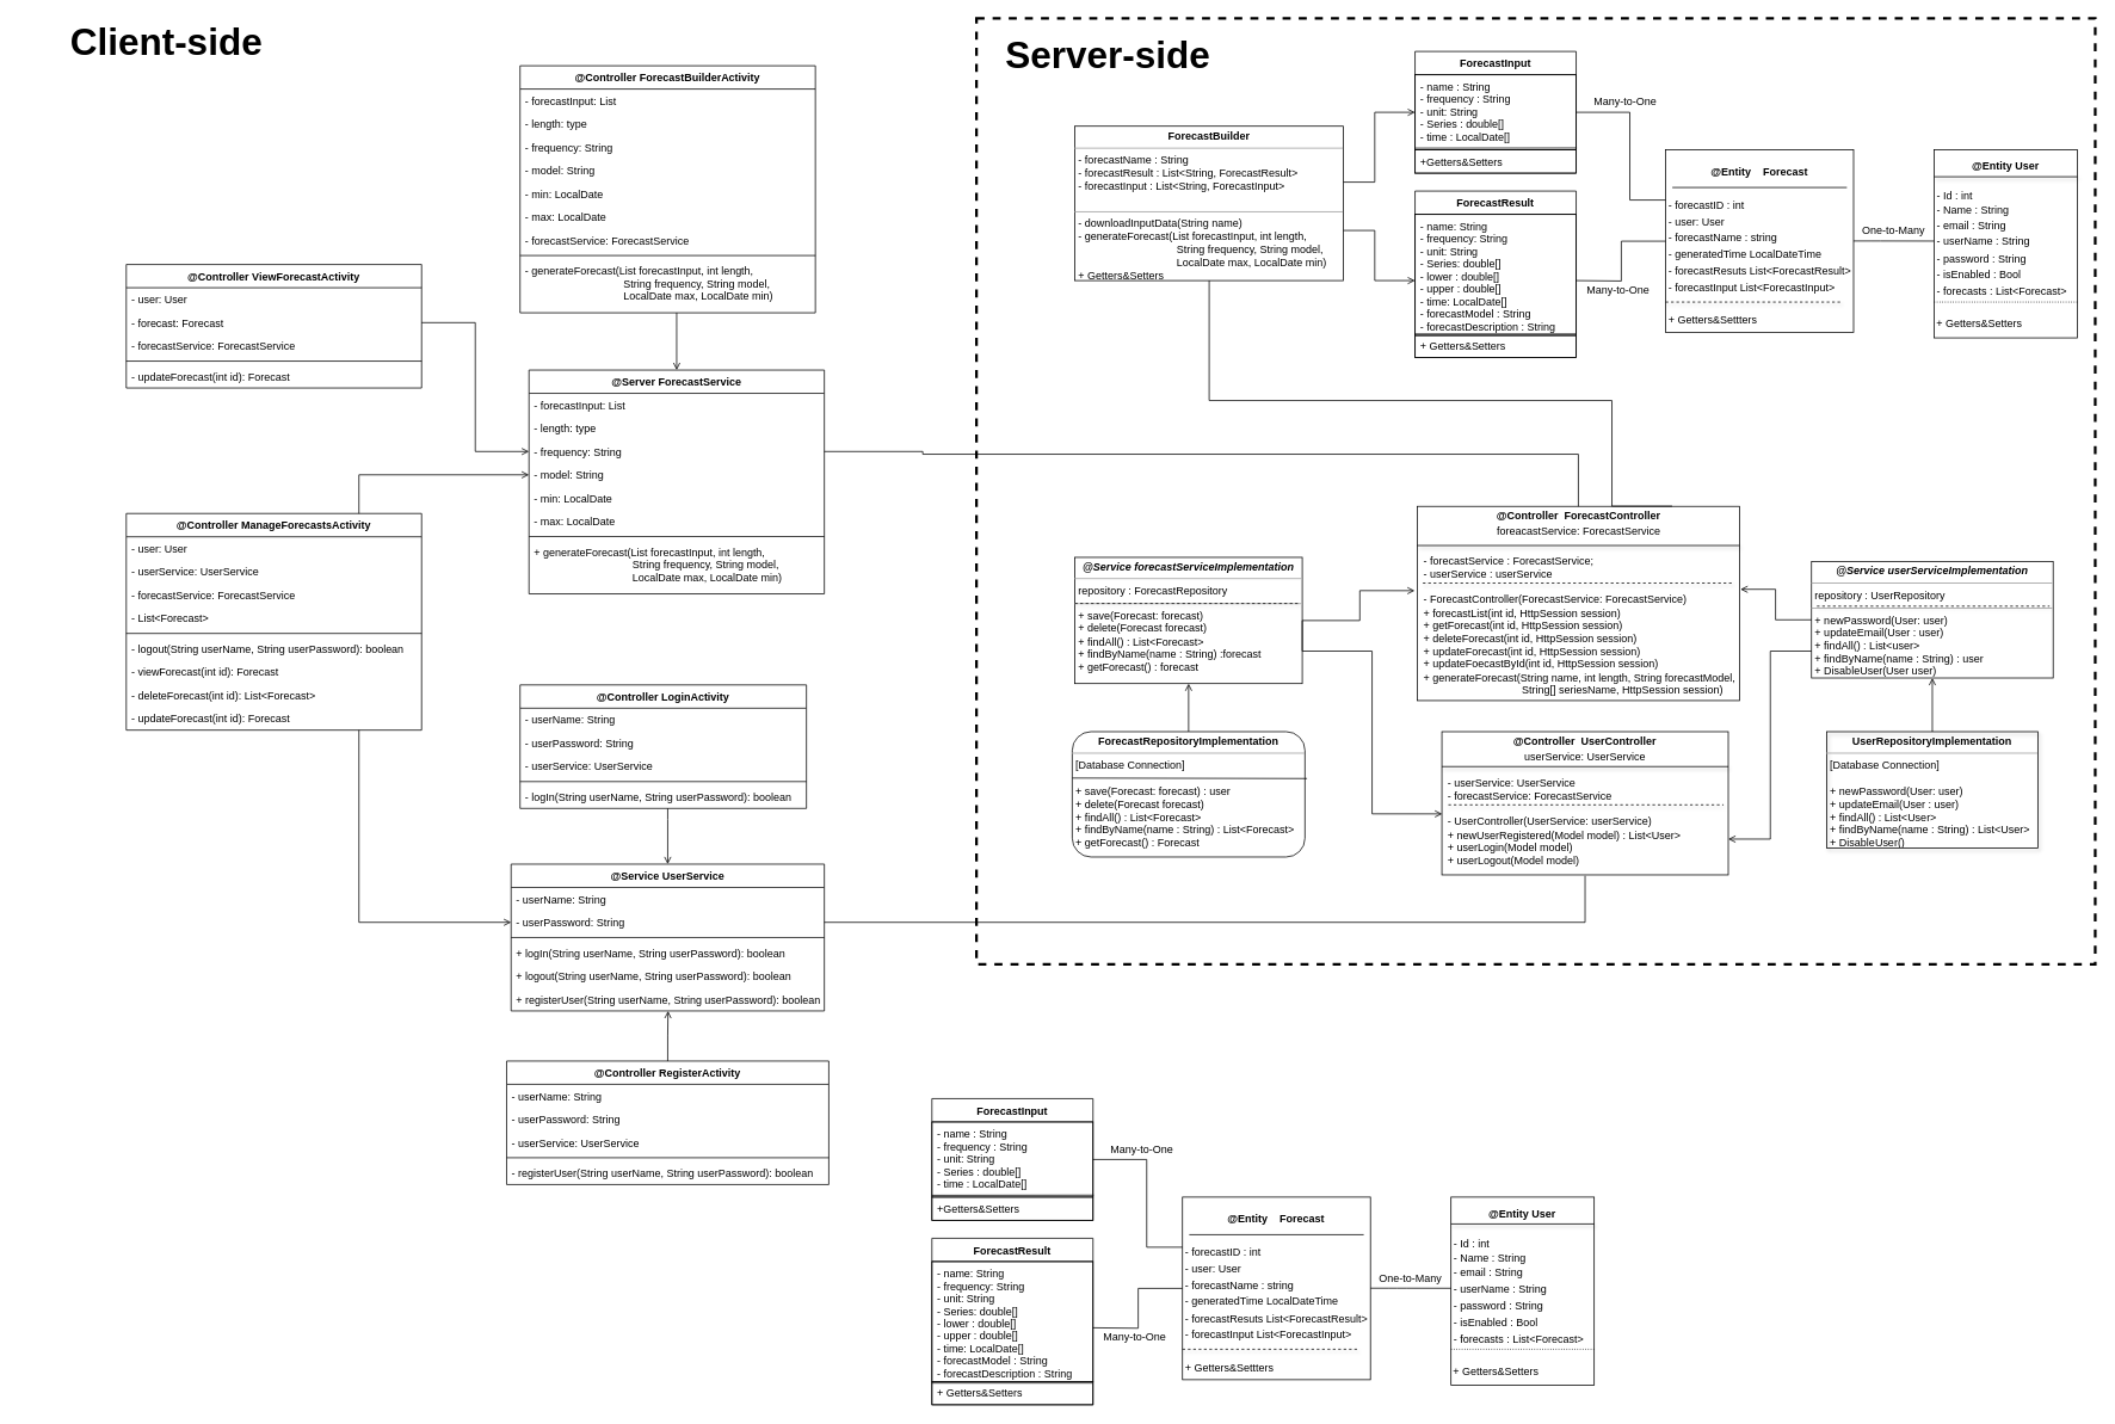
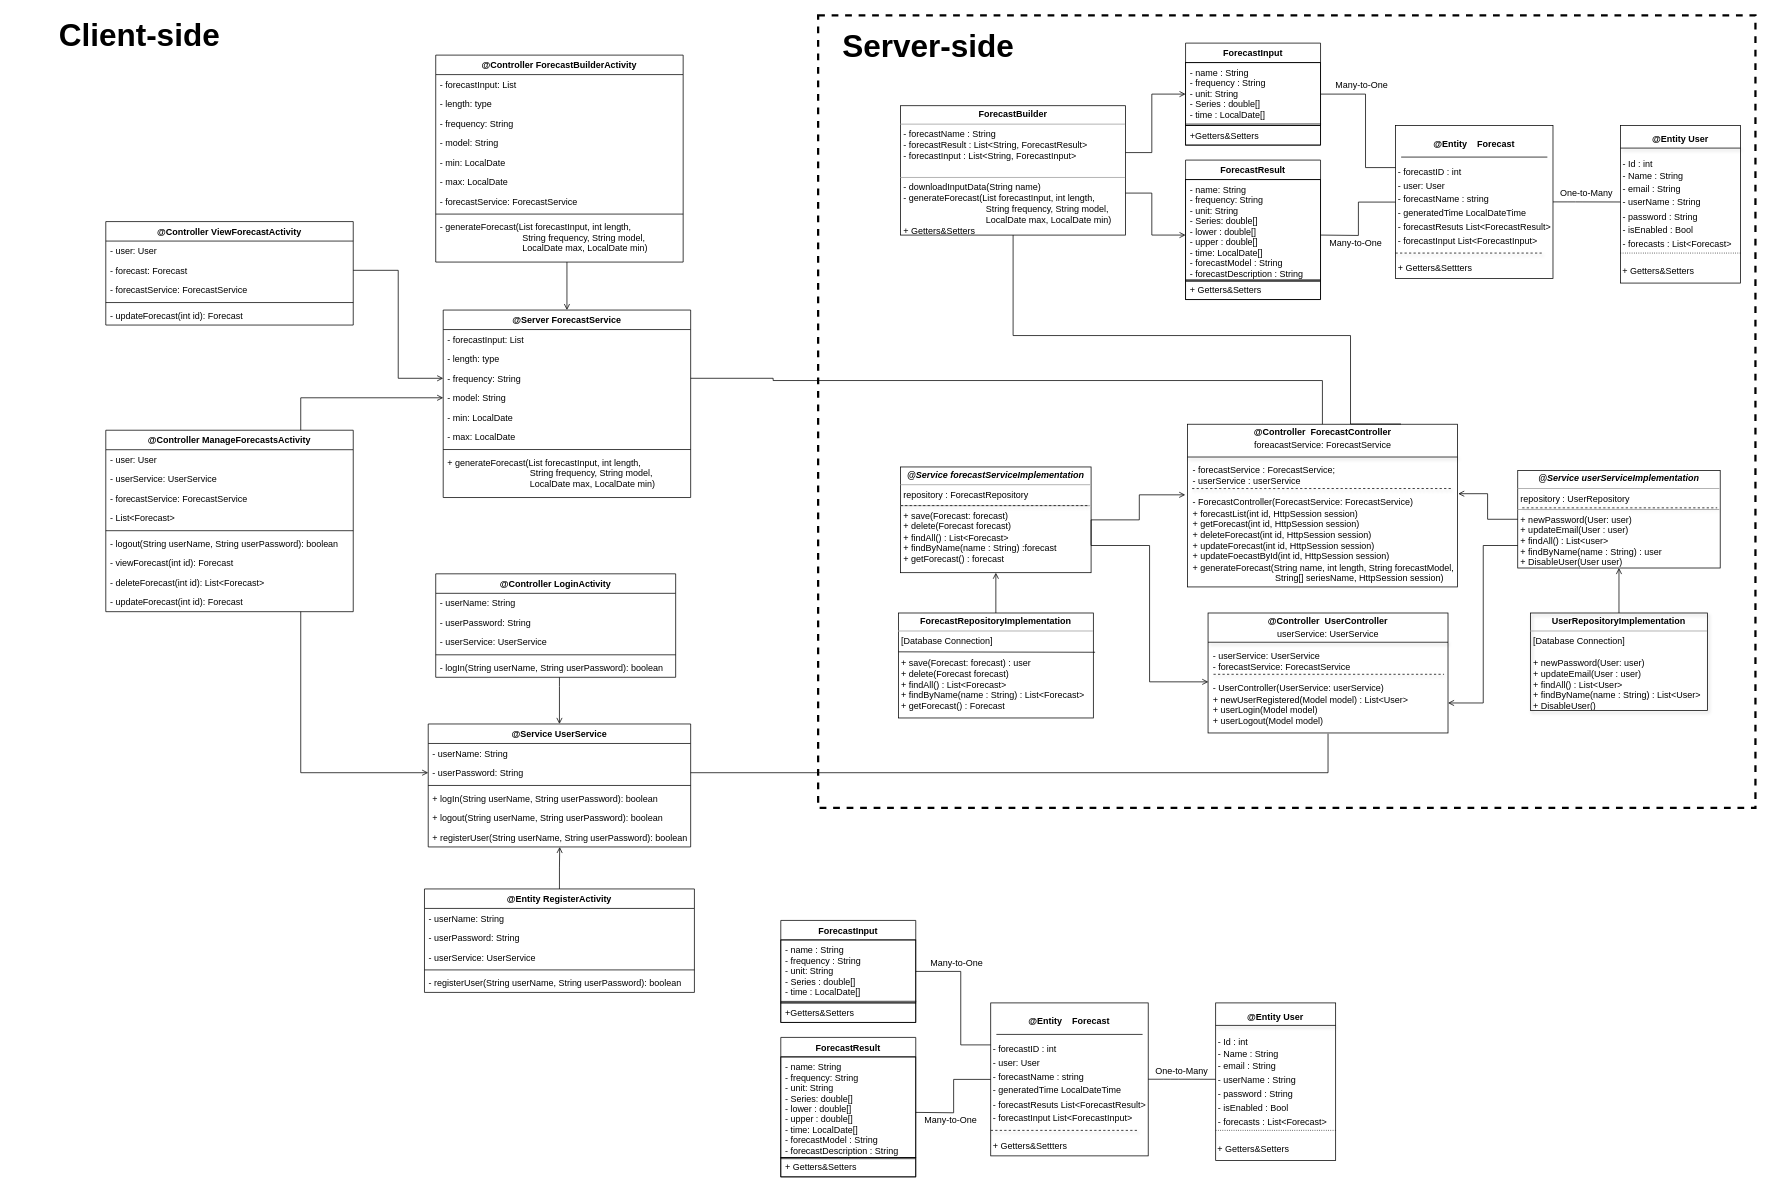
- <mxCell id="26" value="&lt;p style=&quot;margin: 0px ; margin-top: 4px ; text-align: center&quot;&gt;&lt;b&gt;ForecastRepositoryImplementation&lt;/b&gt;&lt;br&gt;&lt;/p&gt;&lt;hr size=&quot;1&quot;&gt;&lt;p style=&quot;margin: 0px ; margin-left: 4px&quot;&gt;[Database Connection]&lt;br&gt;&lt;/p&gt;&lt;p style=&quot;margin: 0px ; margin-left: 4px&quot;&gt;&lt;span&gt;&lt;br&gt;&lt;/span&gt;&lt;/p&gt;&lt;p style=&quot;margin: 0px 0px 0px 4px&quot;&gt;+ save(Forecast: forecast) : user&lt;br&gt;+ delete(Forecast forecast)&lt;br&gt;&lt;/p&gt;&lt;p style=&quot;margin: 0px 0px 0px 4px&quot;&gt;+ findAll() : List&amp;lt;Forecast&amp;gt;&lt;br&gt;&lt;/p&gt;&lt;p style=&quot;margin: 0px 0px 0px 4px&quot;&gt;+ findByName(name : String) : List&amp;lt;Forecast&amp;gt;&lt;br&gt;&lt;/p&gt;&lt;p style=&quot;margin: 0px 0px 0px 4px&quot;&gt;+ getForecast() : Forecast&lt;br&gt;&lt;/p&gt;" style="verticalAlign=top;align=left;overflow=fill;fontSize=12;fontFamily=Helvetica;html=1;shadow=0;fillColor=none;rounded=1;" parent="1" vertex="1"><mxGeometry x="1197" y="817" width="260" height="140" as="geometry" /></mxCell>
+ <mxCell id="26" value="&lt;p style=&quot;margin: 0px ; margin-top: 4px ; text-align: center&quot;&gt;&lt;b&gt;ForecastRepositoryImplementation&lt;/b&gt;&lt;br&gt;&lt;/p&gt;&lt;hr size=&quot;1&quot;&gt;&lt;p style=&quot;margin: 0px ; margin-left: 4px&quot;&gt;[Database Connection]&lt;br&gt;&lt;/p&gt;&lt;p style=&quot;margin: 0px ; margin-left: 4px&quot;&gt;&lt;span&gt;&lt;br&gt;&lt;/span&gt;&lt;/p&gt;&lt;p style=&quot;margin: 0px 0px 0px 4px&quot;&gt;+ save(Forecast: forecast) : user&lt;br&gt;+ delete(Forecast forecast)&lt;br&gt;&lt;/p&gt;&lt;p style=&quot;margin: 0px 0px 0px 4px&quot;&gt;+ findAll() : List&amp;lt;Forecast&amp;gt;&lt;br&gt;&lt;/p&gt;&lt;p style=&quot;margin: 0px 0px 0px 4px&quot;&gt;+ findByName(name : String) : List&amp;lt;Forecast&amp;gt;&lt;br&gt;&lt;/p&gt;&lt;p style=&quot;margin: 0px 0px 0px 4px&quot;&gt;+ getForecast() : Forecast&lt;br&gt;&lt;/p&gt;" style="verticalAlign=top;align=left;overflow=fill;fontSize=12;fontFamily=Helvetica;html=1;shadow=0;fillColor=none;" parent="1" vertex="1"><mxGeometry x="1197" y="817" width="260" height="140" as="geometry" /></mxCell>
- <mxCell id="88" value="@Controller RegisterActivity" style="swimlane;fontStyle=1;align=center;verticalAlign=top;childLayout=stackLayout;horizontal=1;startSize=26;horizontalStack=0;resizeParent=1;resizeParentMax=0;resizeLast=0;collapsible=1;marginBottom=0;strokeWidth=1;fillColor=none;" vertex="1" parent="1"><mxGeometry x="565" y="1185" width="360" height="138" as="geometry" /></mxCell>
+ <mxCell id="88" value="@Entity RegisterActivity" style="swimlane;fontStyle=1;align=center;verticalAlign=top;childLayout=stackLayout;horizontal=1;startSize=26;horizontalStack=0;resizeParent=1;resizeParentMax=0;resizeLast=0;collapsible=1;marginBottom=0;strokeWidth=1;fillColor=none;" vertex="1" parent="1"><mxGeometry x="565" y="1185" width="360" height="138" as="geometry" /></mxCell>
